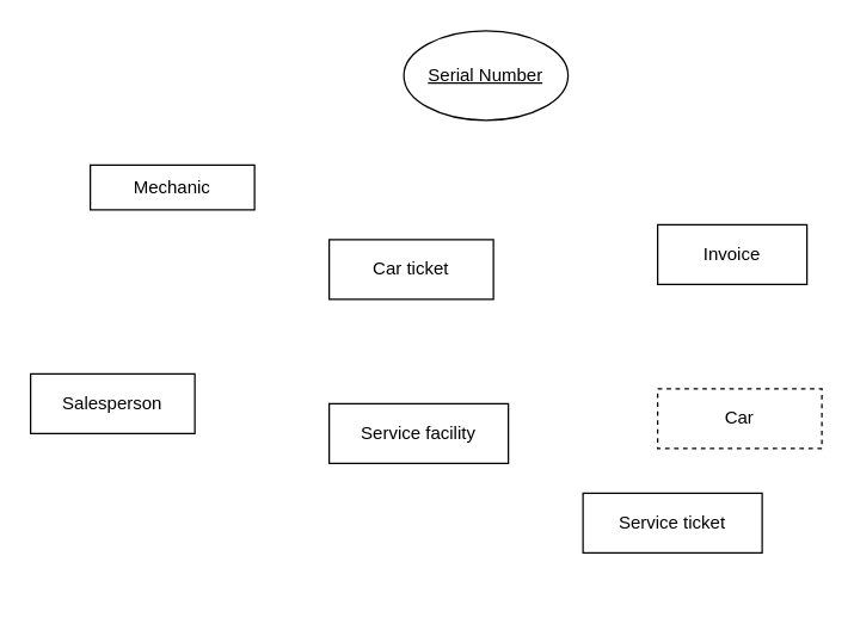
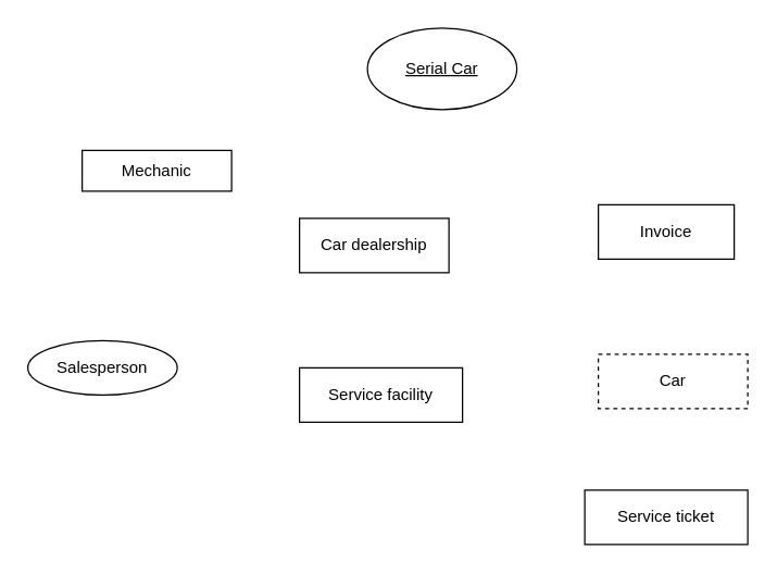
- <mxCell id="9" value="&lt;u&gt;Serial Number&lt;/u&gt;" style="ellipse;whiteSpace=wrap;html=1;" vertex="1" parent="1"><mxGeometry x="270" y="20" width="110" height="60" as="geometry" /></mxCell>
+ <mxCell id="9" value="&lt;u&gt;Serial Car&lt;/u&gt;" style="ellipse;whiteSpace=wrap;html=1;" vertex="1" parent="1"><mxGeometry x="270" y="20" width="110" height="60" as="geometry" /></mxCell>
- <mxCell id="2" value="Car ticket" style="rounded=0;whiteSpace=wrap;html=1;" vertex="1" parent="1"><mxGeometry x="220" y="160" width="110" height="40" as="geometry" /></mxCell>
+ <mxCell id="2" value="Car dealership" style="rounded=0;whiteSpace=wrap;html=1;" vertex="1" parent="1"><mxGeometry x="220" y="160" width="110" height="40" as="geometry" /></mxCell>
- <mxCell id="5" value="Salesperson" style="rounded=0;whiteSpace=wrap;html=1;" vertex="1" parent="1"><mxGeometry x="20" y="250" width="110" height="40" as="geometry" /></mxCell>
+ <mxCell id="5" value="Salesperson" style="ellipse;whiteSpace=wrap;html=1;" vertex="1" parent="1"><mxGeometry x="20" y="250" width="110" height="40" as="geometry" /></mxCell>
- <mxCell id="8" value="Service ticket" style="rounded=0;whiteSpace=wrap;html=1;" vertex="1" parent="1"><mxGeometry x="390" y="330" width="120" height="40" as="geometry" /></mxCell>
+ <mxCell id="8" value="Service ticket" style="rounded=0;whiteSpace=wrap;html=1;" vertex="1" parent="1"><mxGeometry x="430" y="360" width="120" height="40" as="geometry" /></mxCell>
